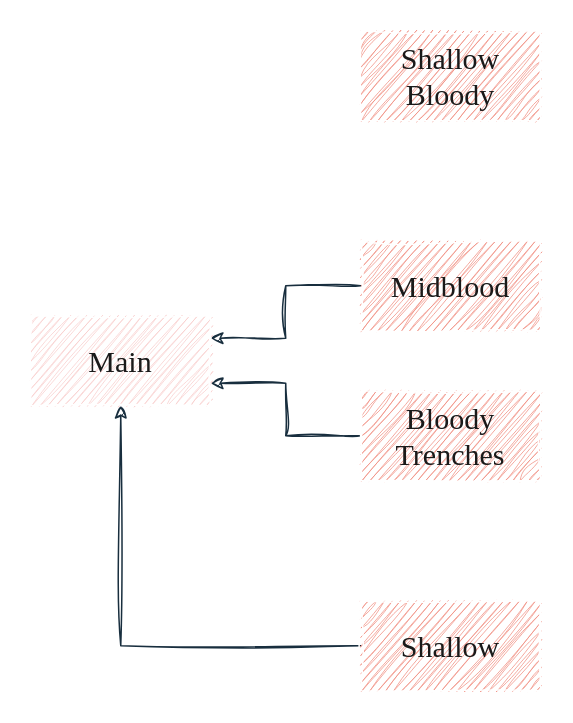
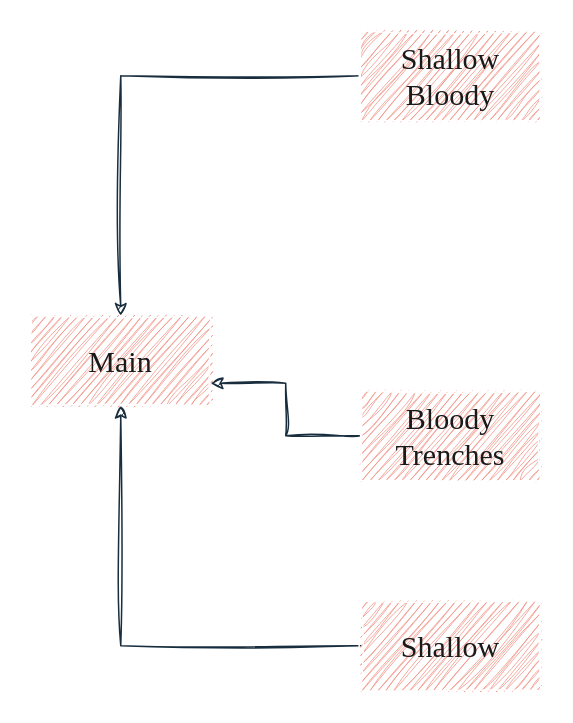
+ <mxCell id="3" style="edgeStyle=orthogonalEdgeStyle;rounded=0;orthogonalLoop=1;jettySize=auto;html=1;exitX=0;exitY=0.5;exitDx=0;exitDy=0;entryX=0.5;entryY=0;entryDx=0;entryDy=0;labelBackgroundColor=none;strokeColor=#182E3E;fontColor=default;sketch=1;curveFitting=1;jiggle=2;" edge="1" parent="1" source="4" target="2"><mxGeometry relative="1" as="geometry" /></mxCell>
- <mxCell id="6" value="Midblood" style="rounded=0;whiteSpace=wrap;html=1;glass=0;shadow=0;strokeWidth=1;fontFamily=Garamond;fillColor=#F08E81;fontSize=20;fontStyle=0;align=center;strokeColor=#FFFFFF;fontColor=#1A1A1A;textShadow=0;labelBackgroundColor=none;sketch=1;curveFitting=1;jiggle=2;" vertex="1" parent="1"><mxGeometry x="240" y="160" width="120" height="60" as="geometry" /></mxCell>
- <mxCell id="5" style="edgeStyle=orthogonalEdgeStyle;rounded=0;orthogonalLoop=1;jettySize=auto;html=1;exitX=0;exitY=0.5;exitDx=0;exitDy=0;entryX=1;entryY=0.25;entryDx=0;entryDy=0;labelBackgroundColor=none;strokeColor=#182E3E;fontColor=default;sketch=1;curveFitting=1;jiggle=2;" edge="1" parent="1" source="6" target="2"><mxGeometry relative="1" as="geometry" /></mxCell>
- <mxCell id="2" value="Main" style="rounded=0;whiteSpace=wrap;html=1;glass=0;shadow=0;strokeWidth=1;fontFamily=Garamond;fillColor=#f8cecc;fontSize=20;fontStyle=0;align=center;strokeColor=#FFFFFF;fontColor=#1A1A1A;textShadow=0;labelBackgroundColor=none;sketch=1;curveFitting=1;jiggle=2;" vertex="1" parent="1"><mxGeometry x="20" y="210" width="120" height="60" as="geometry" /></mxCell>
+ <mxCell id="2" value="Main" style="rounded=0;whiteSpace=wrap;html=1;glass=0;shadow=0;strokeWidth=1;fontFamily=Garamond;fillColor=#F08E81;fontSize=20;fontStyle=0;align=center;strokeColor=#FFFFFF;fontColor=#1A1A1A;textShadow=0;labelBackgroundColor=none;sketch=1;curveFitting=1;jiggle=2;" vertex="1" parent="1"><mxGeometry x="20" y="210" width="120" height="60" as="geometry" /></mxCell>
